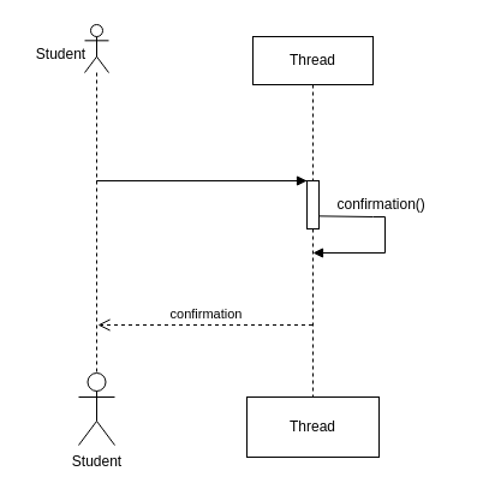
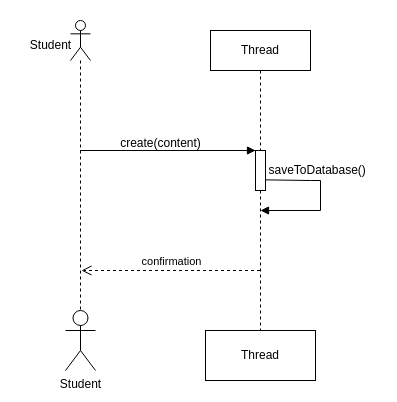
+ <mxCell id="7" value="create(content)" style="text;html=1;align=center;verticalAlign=middle;resizable=0;points=[];autosize=1;strokeColor=none;fillColor=none;" vertex="1" parent="1"><mxGeometry x="110" y="128" width="100" height="30" as="geometry" /></mxCell>
- <mxCell id="9" value="&amp;nbsp; &amp;nbsp; &amp;nbsp; &amp;nbsp; &amp;nbsp; &amp;nbsp; &amp;nbsp;confirmation()" style="text;html=1;align=center;verticalAlign=middle;resizable=0;points=[];autosize=1;strokeColor=none;fillColor=none;" vertex="1" parent="1"><mxGeometry x="215" y="155" width="160" height="30" as="geometry" /></mxCell>
+ <mxCell id="9" value="&amp;nbsp; &amp;nbsp; &amp;nbsp; &amp;nbsp; &amp;nbsp; &amp;nbsp; &amp;nbsp;saveToDatabase()" style="text;html=1;align=center;verticalAlign=middle;resizable=0;points=[];autosize=1;strokeColor=none;fillColor=none;" vertex="1" parent="1"><mxGeometry x="215" y="155" width="160" height="30" as="geometry" /></mxCell>
